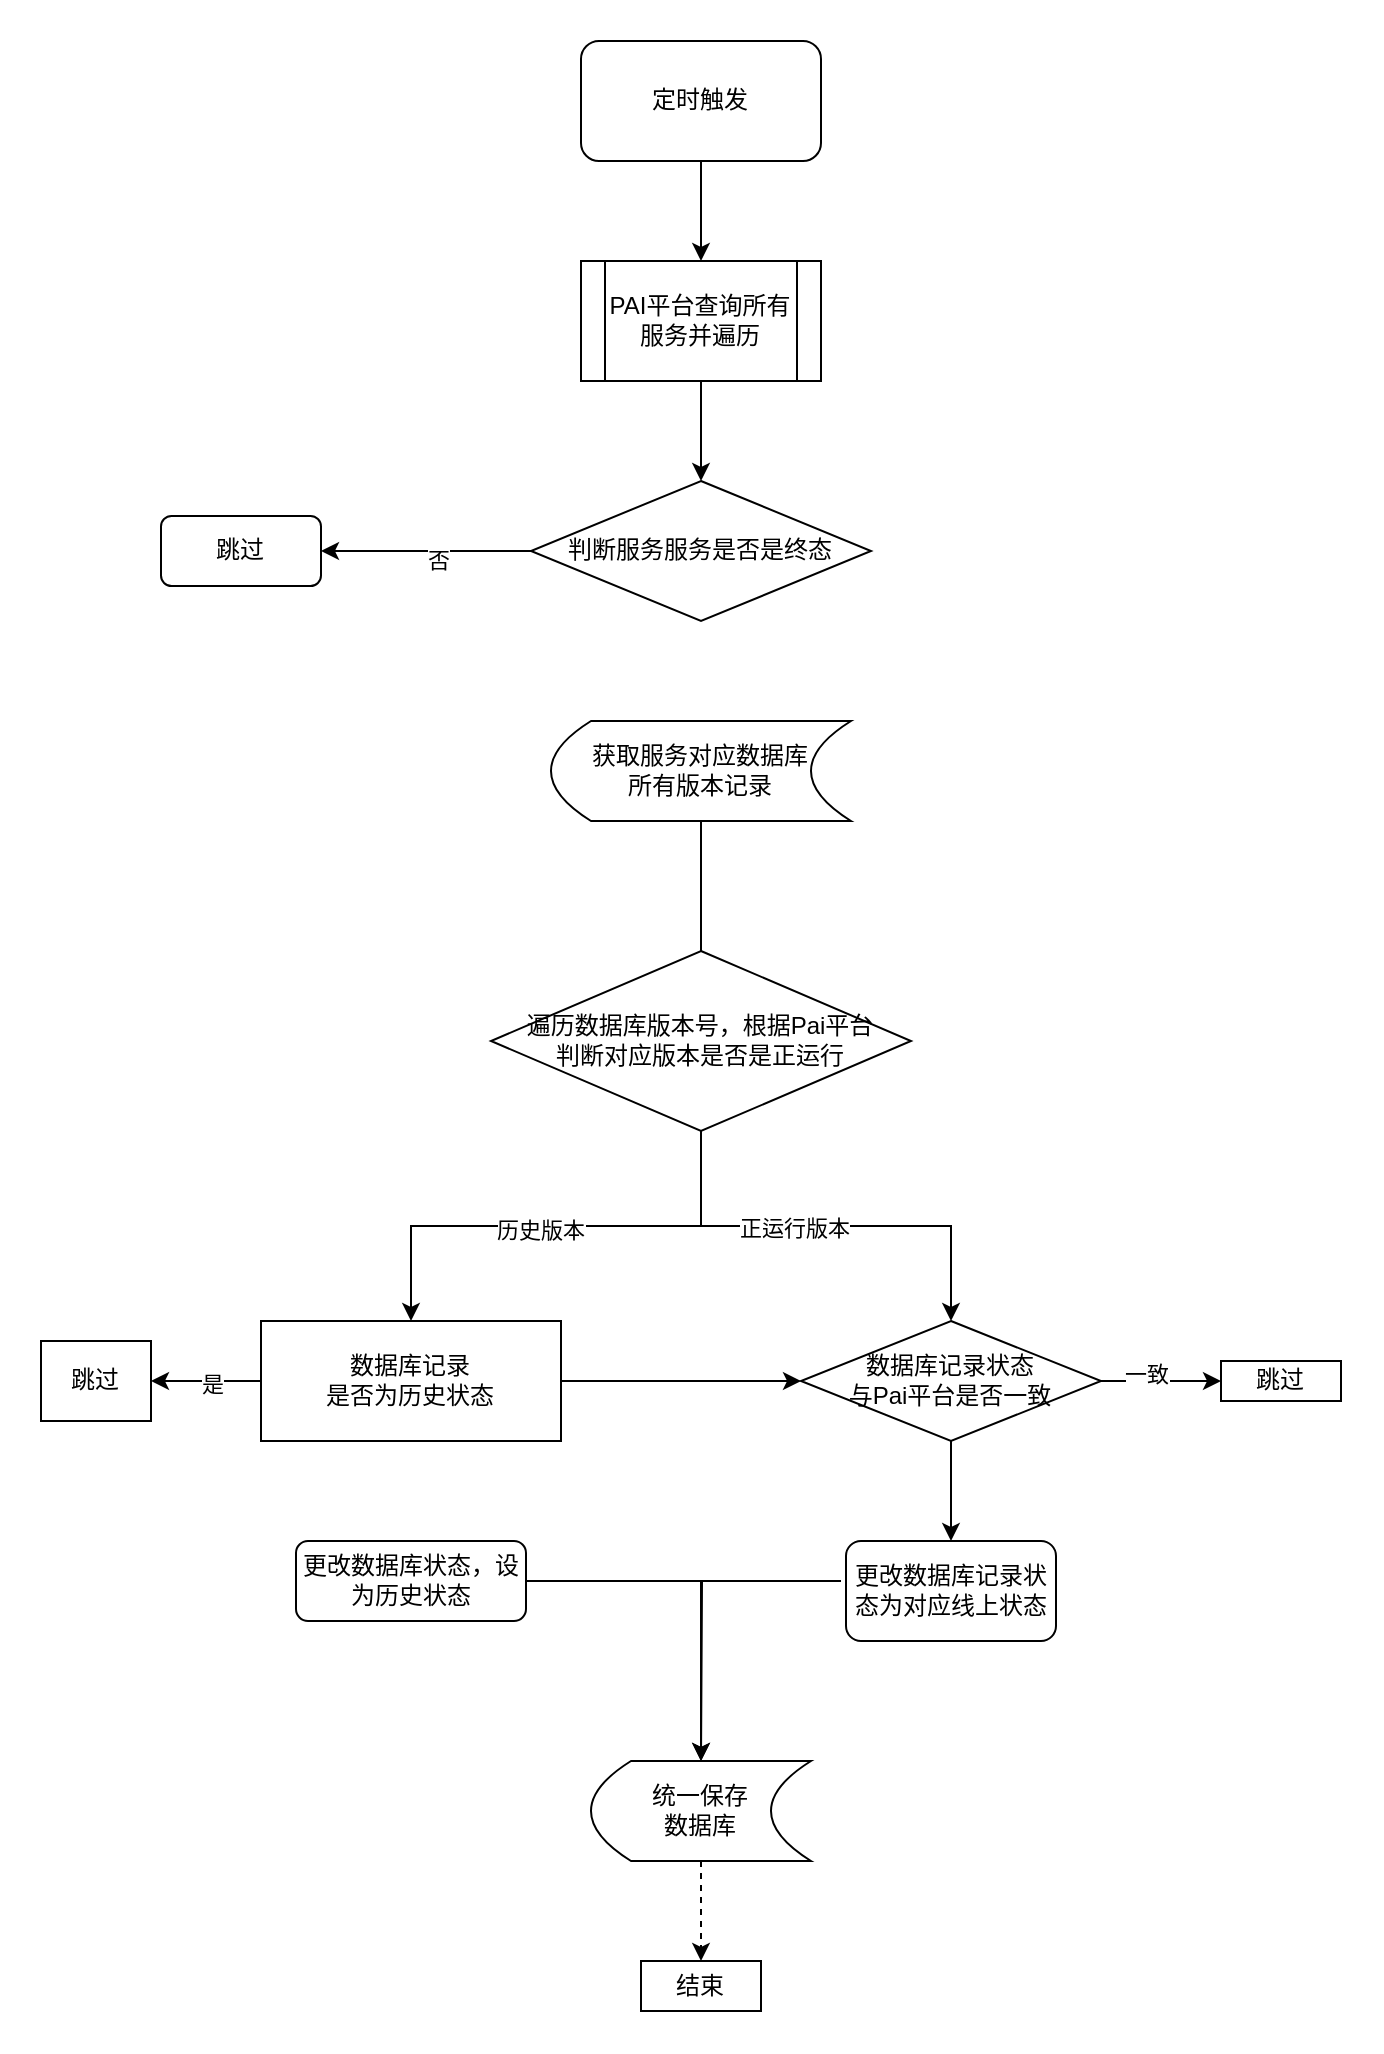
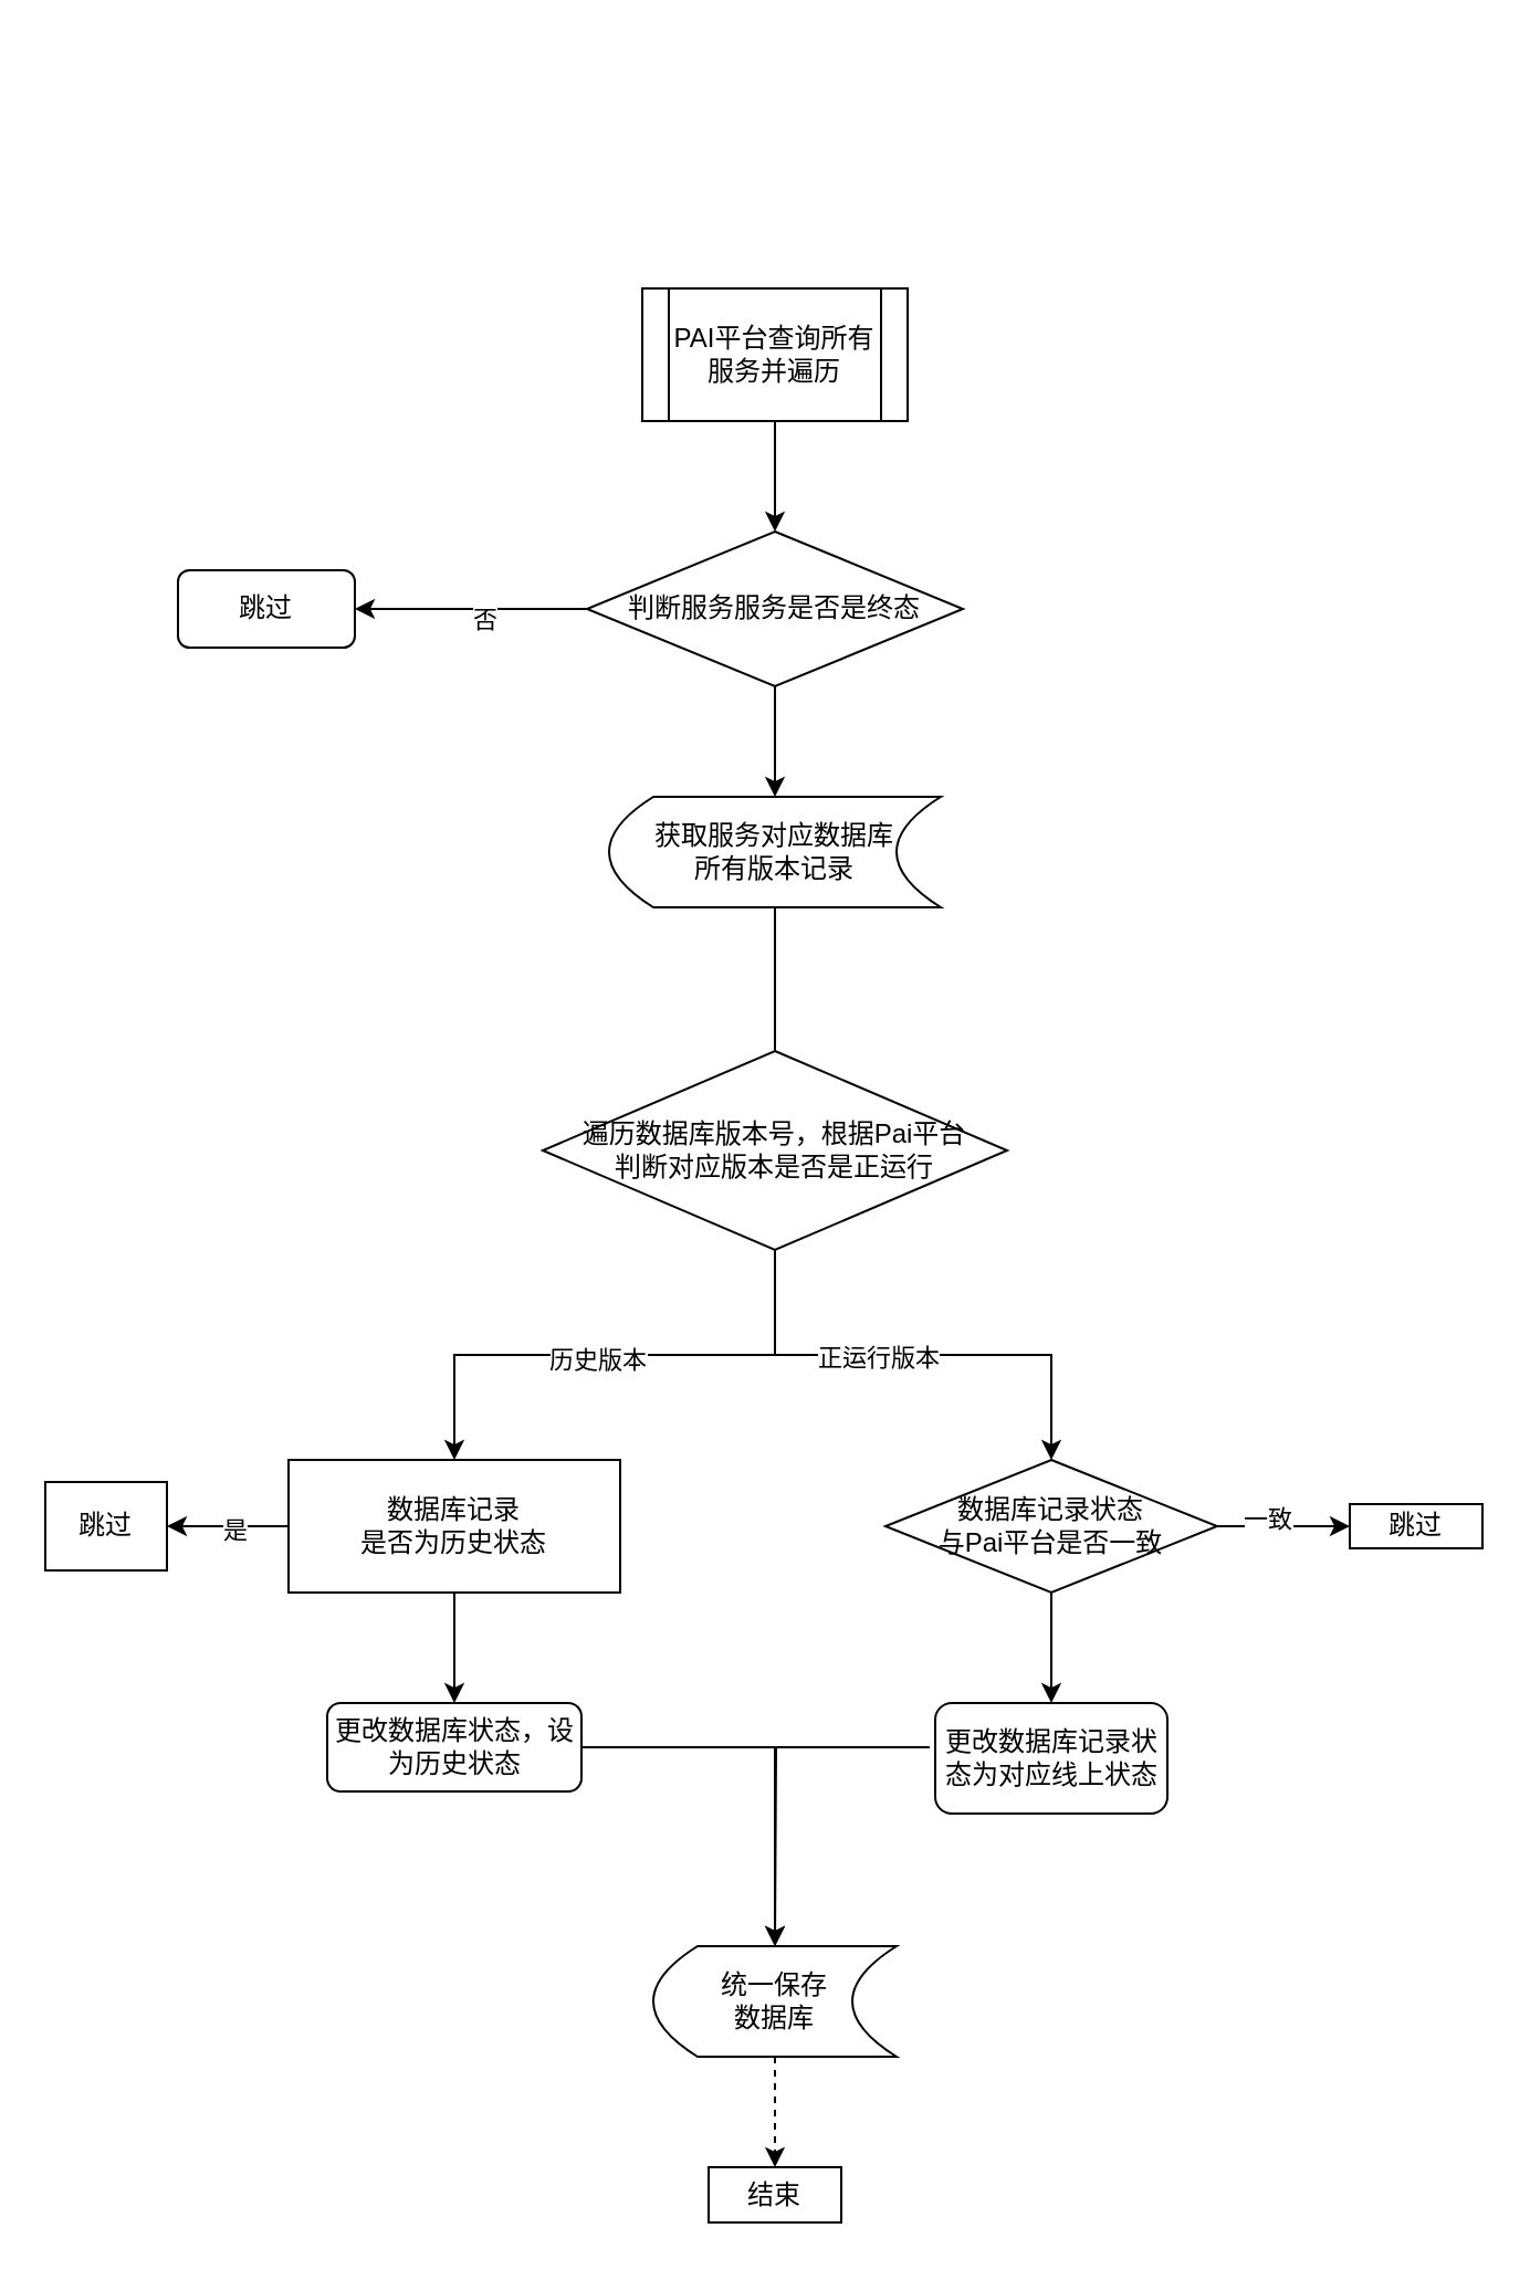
- <mxCell id="3" value="定时触发" style="rounded=1;whiteSpace=wrap;html=1;" vertex="1" parent="1"><mxGeometry x="290" y="20" width="120" height="60" as="geometry" /></mxCell>
- <mxCell id="2" value="" style="edgeStyle=orthogonalEdgeStyle;rounded=0;orthogonalLoop=1;jettySize=auto;html=1;" edge="1" parent="1" source="3" target="5"><mxGeometry relative="1" as="geometry"><mxPoint x="350" y="160" as="targetPoint" /></mxGeometry></mxCell>
+ <mxCell id="8" value="" style="edgeStyle=orthogonalEdgeStyle;rounded=0;orthogonalLoop=1;jettySize=auto;html=1;" edge="1" parent="1" source="9" target="12"><mxGeometry relative="1" as="geometry" /></mxCell>
- <mxCell id="20" value="" style="edgeStyle=orthogonalEdgeStyle;rounded=0;orthogonalLoop=1;jettySize=auto;html=1;" edge="1" parent="1" source="21" target="28"><mxGeometry relative="1" as="geometry" /></mxCell>
+ <mxCell id="20" value="" style="edgeStyle=orthogonalEdgeStyle;rounded=0;orthogonalLoop=1;jettySize=auto;html=1;" edge="1" parent="1" source="21" target="24"><mxGeometry relative="1" as="geometry" /></mxCell>
